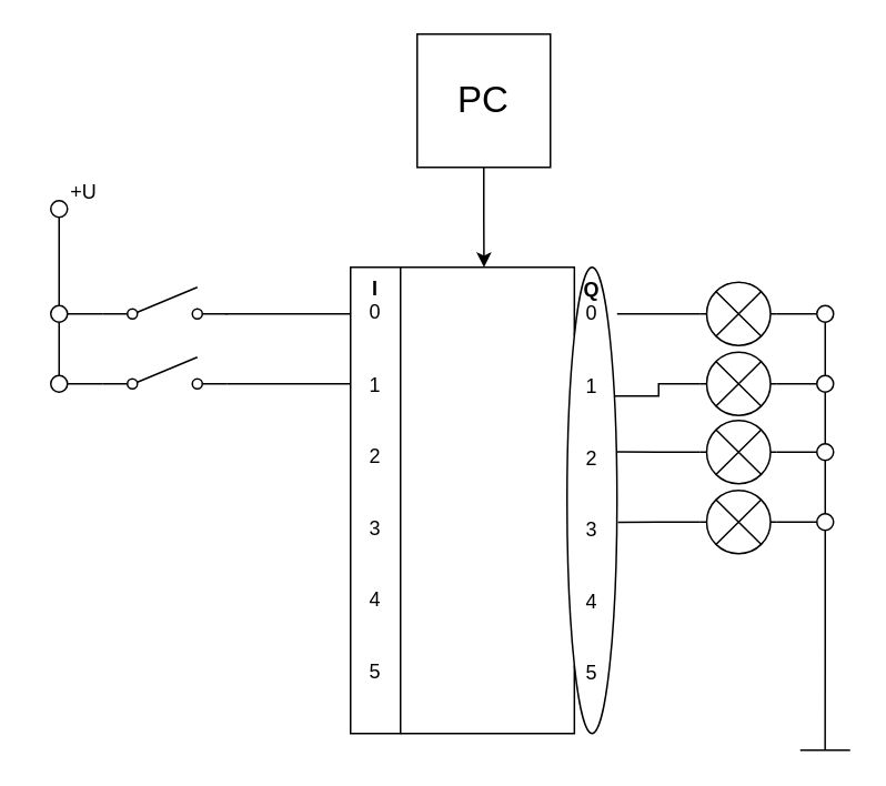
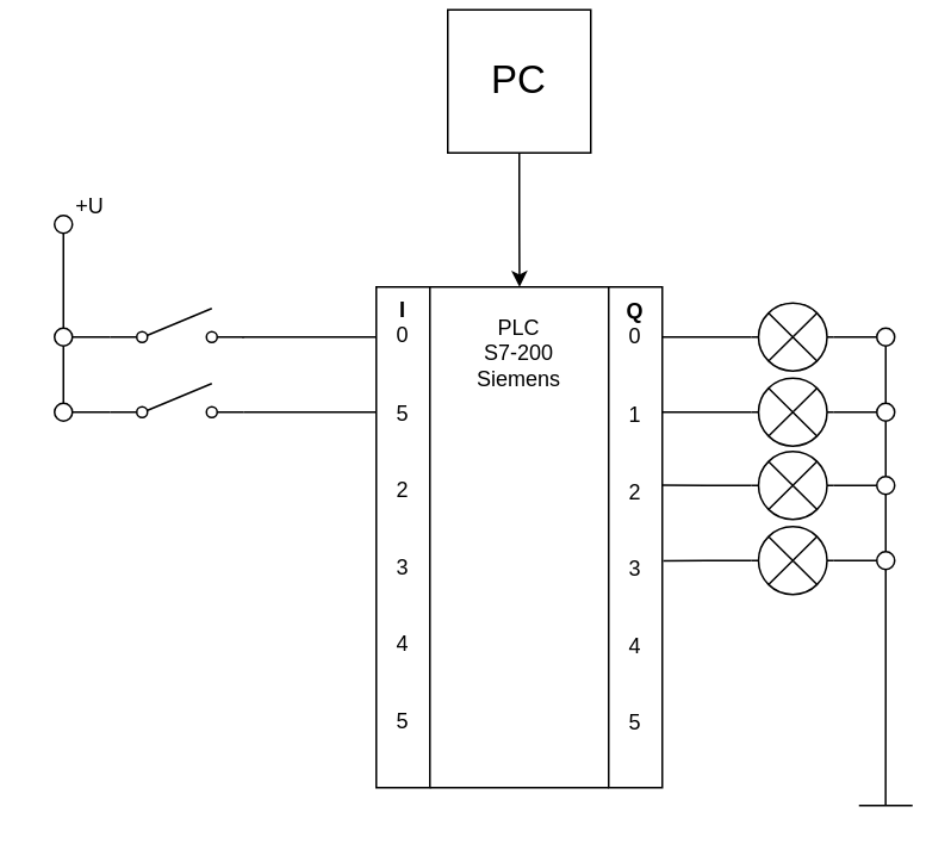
- <mxCell id="20" value="&lt;font style=&quot;font-size: 22px&quot;&gt;PC&lt;/font&gt;" style="whiteSpace=wrap;html=1;aspect=fixed;verticalAlign=middle;" vertex="1" parent="1"><mxGeometry x="250" y="20" width="80" height="80" as="geometry" /></mxCell>
+ <mxCell id="20" value="&lt;font style=&quot;font-size: 22px&quot;&gt;PC&lt;/font&gt;" style="whiteSpace=wrap;html=1;aspect=fixed;verticalAlign=middle;" vertex="1" parent="1"><mxGeometry x="250" y="5" width="80" height="80" as="geometry" /></mxCell>
+ <mxCell id="21" value="PLC&lt;br&gt;S7-200&lt;br&gt;Siemens" style="text;html=1;strokeColor=none;fillColor=none;align=center;verticalAlign=middle;whiteSpace=wrap;rounded=0;" vertex="1" parent="1"><mxGeometry x="260" y="182" width="60" height="30" as="geometry" /></mxCell>
- <mxCell id="4" value="&lt;b&gt;I&lt;/b&gt;&lt;br&gt;0&lt;br&gt;&lt;br&gt;&lt;br&gt;1&lt;br&gt;&lt;br&gt;&lt;br&gt;2&lt;br&gt;&lt;br&gt;&lt;br&gt;3&lt;br&gt;&lt;br&gt;&lt;br&gt;4&lt;br&gt;&lt;br&gt;&lt;br&gt;5" style="rounded=0;whiteSpace=wrap;html=1;align=center;verticalAlign=top;spacing=1;" vertex="1" parent="1"><mxGeometry x="210" y="160" width="30" height="280" as="geometry" /></mxCell>
+ <mxCell id="4" value="&lt;b&gt;I&lt;/b&gt;&lt;br&gt;0&lt;br&gt;&lt;br&gt;&lt;br&gt;5&lt;br&gt;&lt;br&gt;&lt;br&gt;2&lt;br&gt;&lt;br&gt;&lt;br&gt;3&lt;br&gt;&lt;br&gt;&lt;br&gt;4&lt;br&gt;&lt;br&gt;&lt;br&gt;5" style="rounded=0;whiteSpace=wrap;html=1;align=center;verticalAlign=top;spacing=1;" vertex="1" parent="1"><mxGeometry x="210" y="160" width="30" height="280" as="geometry" /></mxCell>
- <mxCell id="6" value="&lt;b&gt;Q&lt;/b&gt;&lt;br&gt;0&lt;br&gt;&lt;br&gt;&lt;br&gt;1&lt;br&gt;&lt;br&gt;&lt;br&gt;2&lt;br&gt;&lt;br&gt;&lt;br&gt;3&lt;br&gt;&lt;br&gt;&lt;br&gt;4&lt;br&gt;&lt;br&gt;&lt;br&gt;5" style="ellipse;whiteSpace=wrap;html=1;align=center;horizontal=1;verticalAlign=top;" vertex="1" parent="1"><mxGeometry x="340" y="160" width="30" height="280" as="geometry" /></mxCell>
+ <mxCell id="6" value="&lt;b&gt;Q&lt;/b&gt;&lt;br&gt;0&lt;br&gt;&lt;br&gt;&lt;br&gt;1&lt;br&gt;&lt;br&gt;&lt;br&gt;2&lt;br&gt;&lt;br&gt;&lt;br&gt;3&lt;br&gt;&lt;br&gt;&lt;br&gt;4&lt;br&gt;&lt;br&gt;&lt;br&gt;5" style="rounded=0;whiteSpace=wrap;html=1;align=center;horizontal=1;verticalAlign=top;" vertex="1" parent="1"><mxGeometry x="340" y="160" width="30" height="280" as="geometry" /></mxCell>
